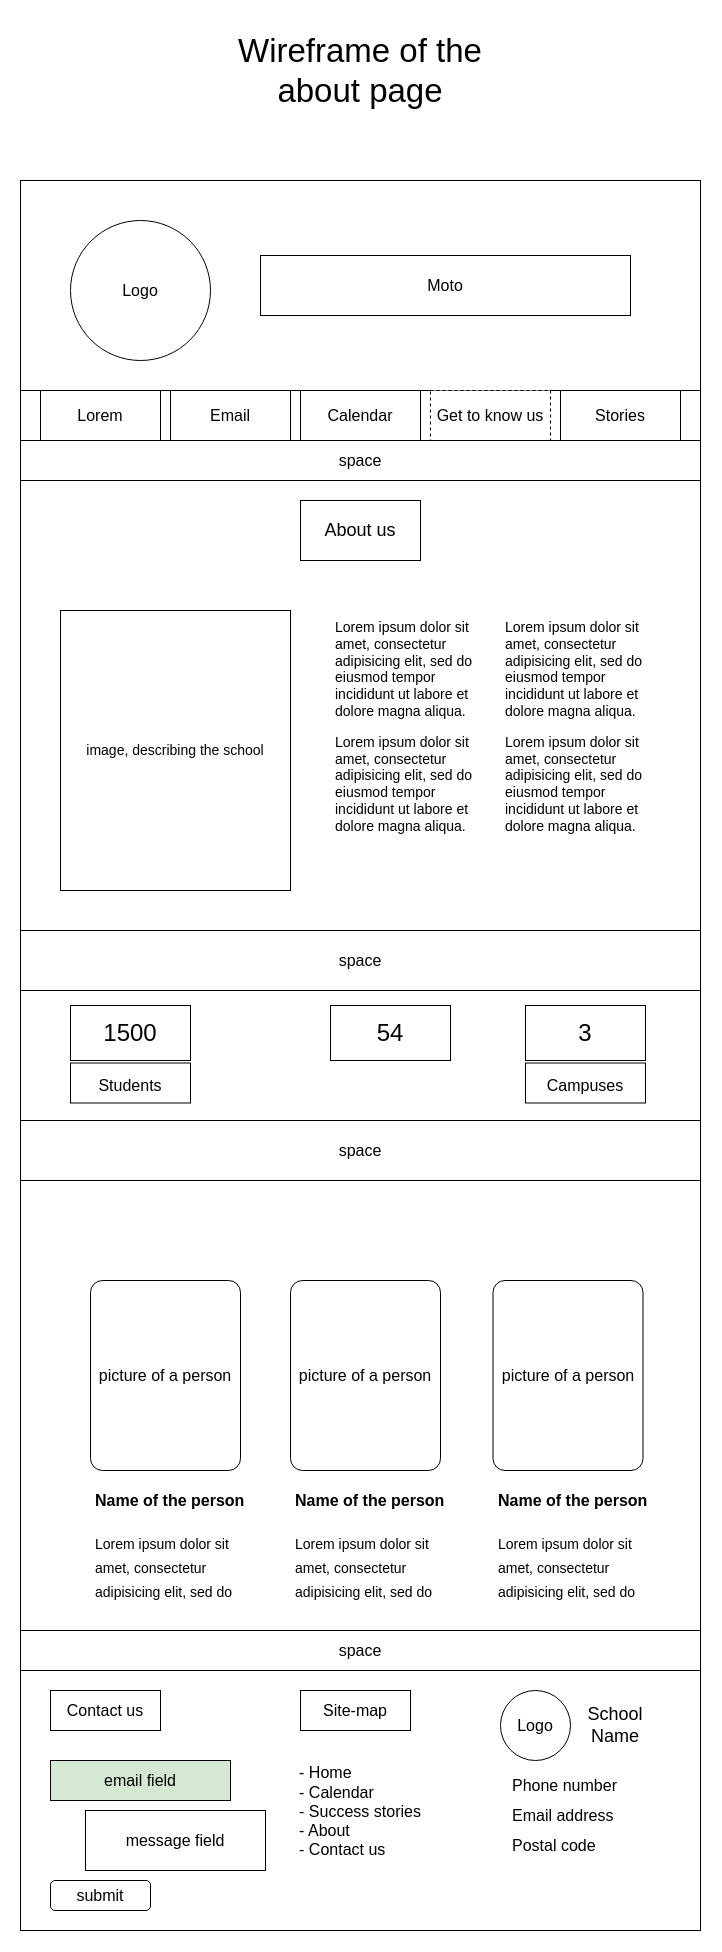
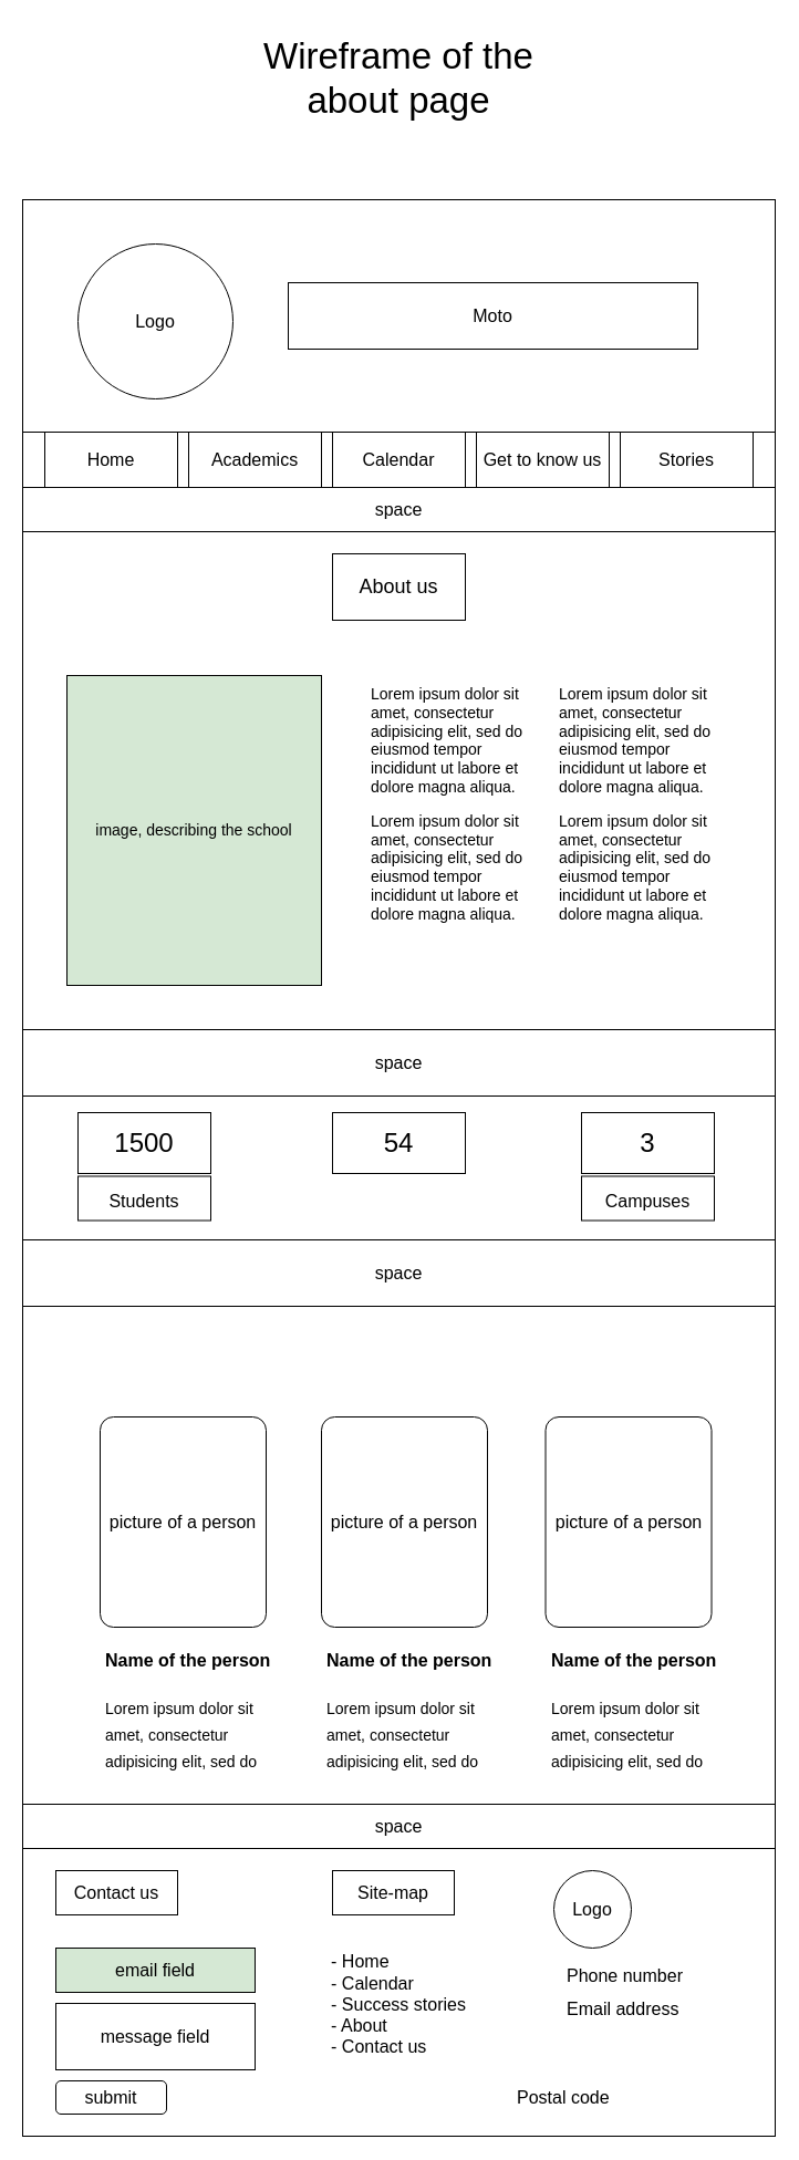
- <mxCell id="7" value="Lorem" style="rounded=0;whiteSpace=wrap;html=1;fontSize=16;" parent="1" vertex="1"><mxGeometry x="40" y="390" width="120" height="50" as="geometry" /></mxCell>
+ <mxCell id="7" value="Home" style="rounded=0;whiteSpace=wrap;html=1;fontSize=16;" parent="1" vertex="1"><mxGeometry x="40" y="390" width="120" height="50" as="geometry" /></mxCell>
- <mxCell id="8" value="Email" style="rounded=0;whiteSpace=wrap;html=1;fontSize=16;" parent="1" vertex="1"><mxGeometry x="170" y="390" width="120" height="50" as="geometry" /></mxCell>
+ <mxCell id="8" value="Academics" style="rounded=0;whiteSpace=wrap;html=1;fontSize=16;" parent="1" vertex="1"><mxGeometry x="170" y="390" width="120" height="50" as="geometry" /></mxCell>
- <mxCell id="9" value="Get to know us" style="rounded=0;whiteSpace=wrap;html=1;fontSize=16;dashed=1;" parent="1" vertex="1"><mxGeometry x="430" y="390" width="120" height="50" as="geometry" /></mxCell>
+ <mxCell id="9" value="Get to know us" style="rounded=0;whiteSpace=wrap;html=1;fontSize=16;" parent="1" vertex="1"><mxGeometry x="430" y="390" width="120" height="50" as="geometry" /></mxCell>
- <mxCell id="17" value="image, describing the school" style="rounded=0;whiteSpace=wrap;html=1;fontSize=14;" parent="1" vertex="1"><mxGeometry x="60" y="610" width="230" height="280" as="geometry" /></mxCell>
+ <mxCell id="17" value="image, describing the school" style="rounded=0;whiteSpace=wrap;html=1;fontSize=14;fillColor=#d5e8d4;" parent="1" vertex="1"><mxGeometry x="60" y="610" width="230" height="280" as="geometry" /></mxCell>
- <mxCell id="21" value="&lt;font style=&quot;font-size: 24px;&quot;&gt;54&lt;/font&gt;" style="rounded=0;whiteSpace=wrap;html=1;fontSize=16;" parent="1" vertex="1"><mxGeometry x="330" y="1005" width="120" height="55" as="geometry" /></mxCell>
+ <mxCell id="21" value="&lt;font style=&quot;font-size: 24px;&quot;&gt;54&lt;/font&gt;" style="rounded=0;whiteSpace=wrap;html=1;fontSize=16;" parent="1" vertex="1"><mxGeometry x="300" y="1005" width="120" height="55" as="geometry" /></mxCell>
- <mxCell id="42" value="&lt;font style=&quot;font-size: 18px;&quot;&gt;School Name&lt;/font&gt;" style="text;html=1;strokeColor=none;fillColor=none;align=center;verticalAlign=middle;whiteSpace=wrap;rounded=0;fontSize=16;" parent="1" vertex="1"><mxGeometry x="570" y="1695" width="90" height="60" as="geometry" /></mxCell>
- <mxCell id="37" value="message field" style="rounded=0;whiteSpace=wrap;html=1;fontSize=16;" parent="1" vertex="1"><mxGeometry x="85" y="1810" width="180" height="60" as="geometry" /></mxCell>
+ <mxCell id="37" value="message field" style="rounded=0;whiteSpace=wrap;html=1;fontSize=16;" parent="1" vertex="1"><mxGeometry x="50" y="1810" width="180" height="60" as="geometry" /></mxCell>
- <mxCell id="45" value="&lt;font style=&quot;font-size: 16px;&quot;&gt;Postal code&lt;/font&gt;" style="text;html=1;strokeColor=none;fillColor=none;align=left;verticalAlign=middle;whiteSpace=wrap;rounded=0;fontSize=18;" parent="1" vertex="1"><mxGeometry x="510" y="1830" width="135" height="30" as="geometry" /></mxCell>
+ <mxCell id="45" value="&lt;font style=&quot;font-size: 16px;&quot;&gt;Postal code&lt;/font&gt;" style="text;html=1;strokeColor=none;fillColor=none;align=left;verticalAlign=middle;whiteSpace=wrap;rounded=0;fontSize=18;" parent="1" vertex="1"><mxGeometry x="465" y="1880" width="135" height="30" as="geometry" /></mxCell>
